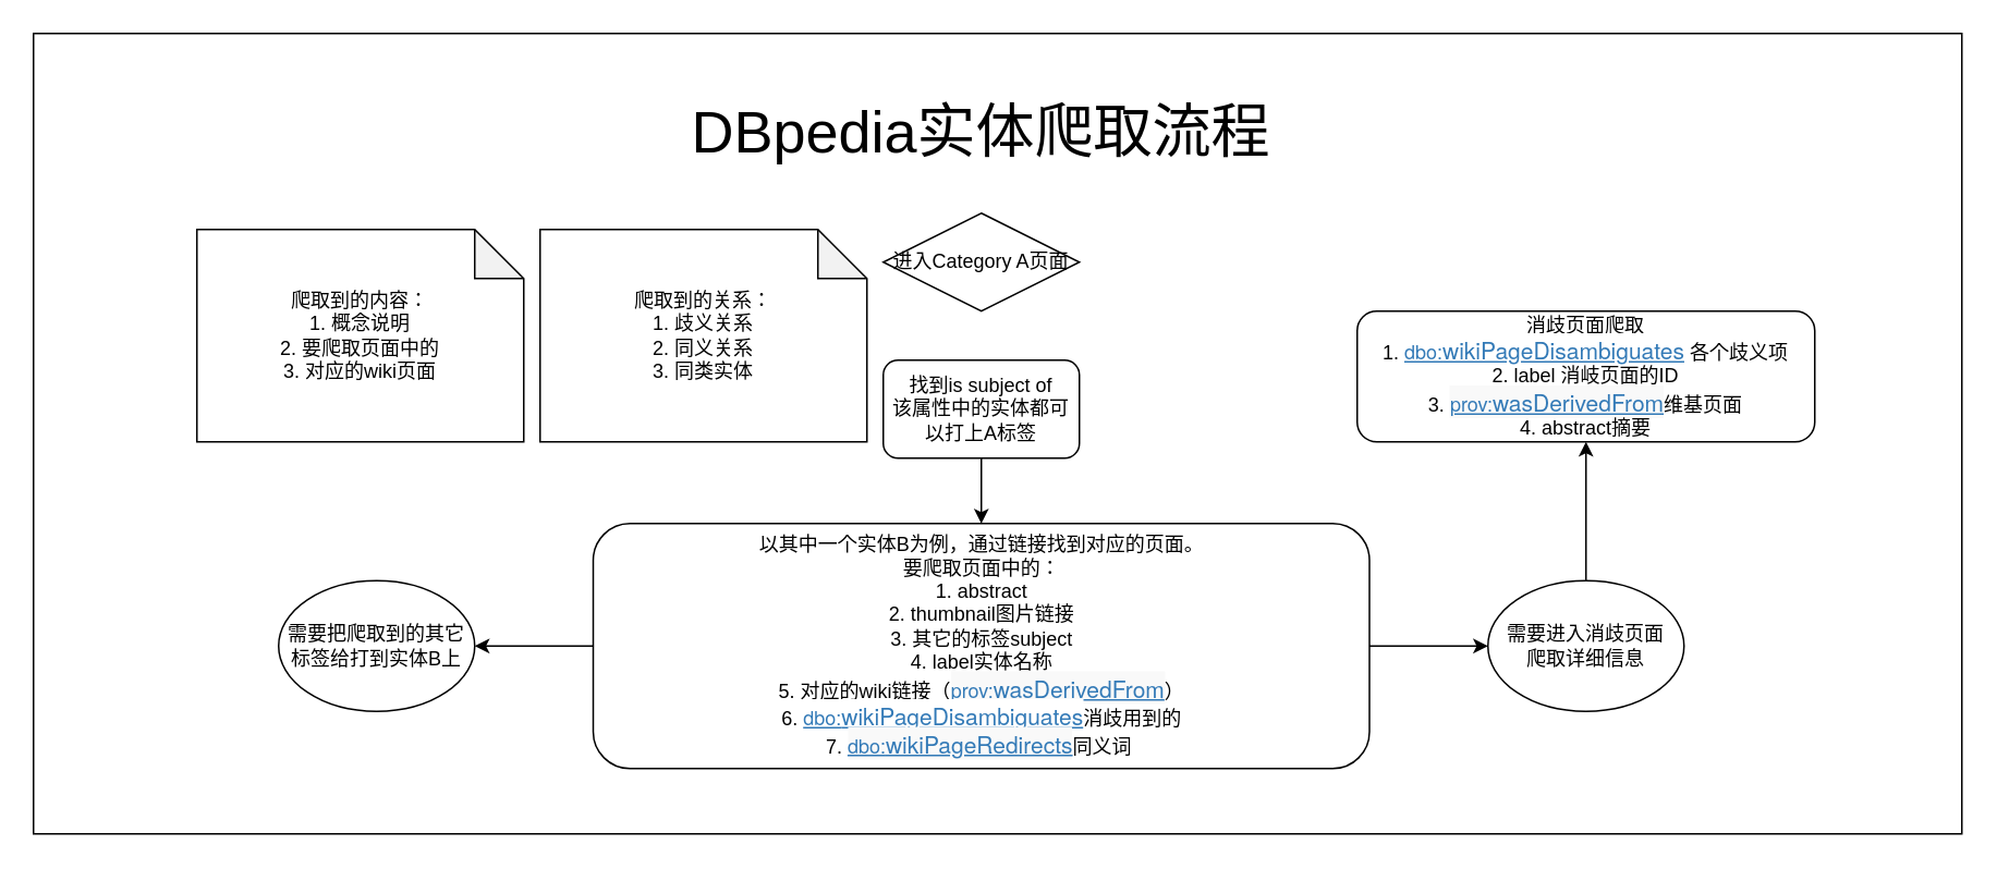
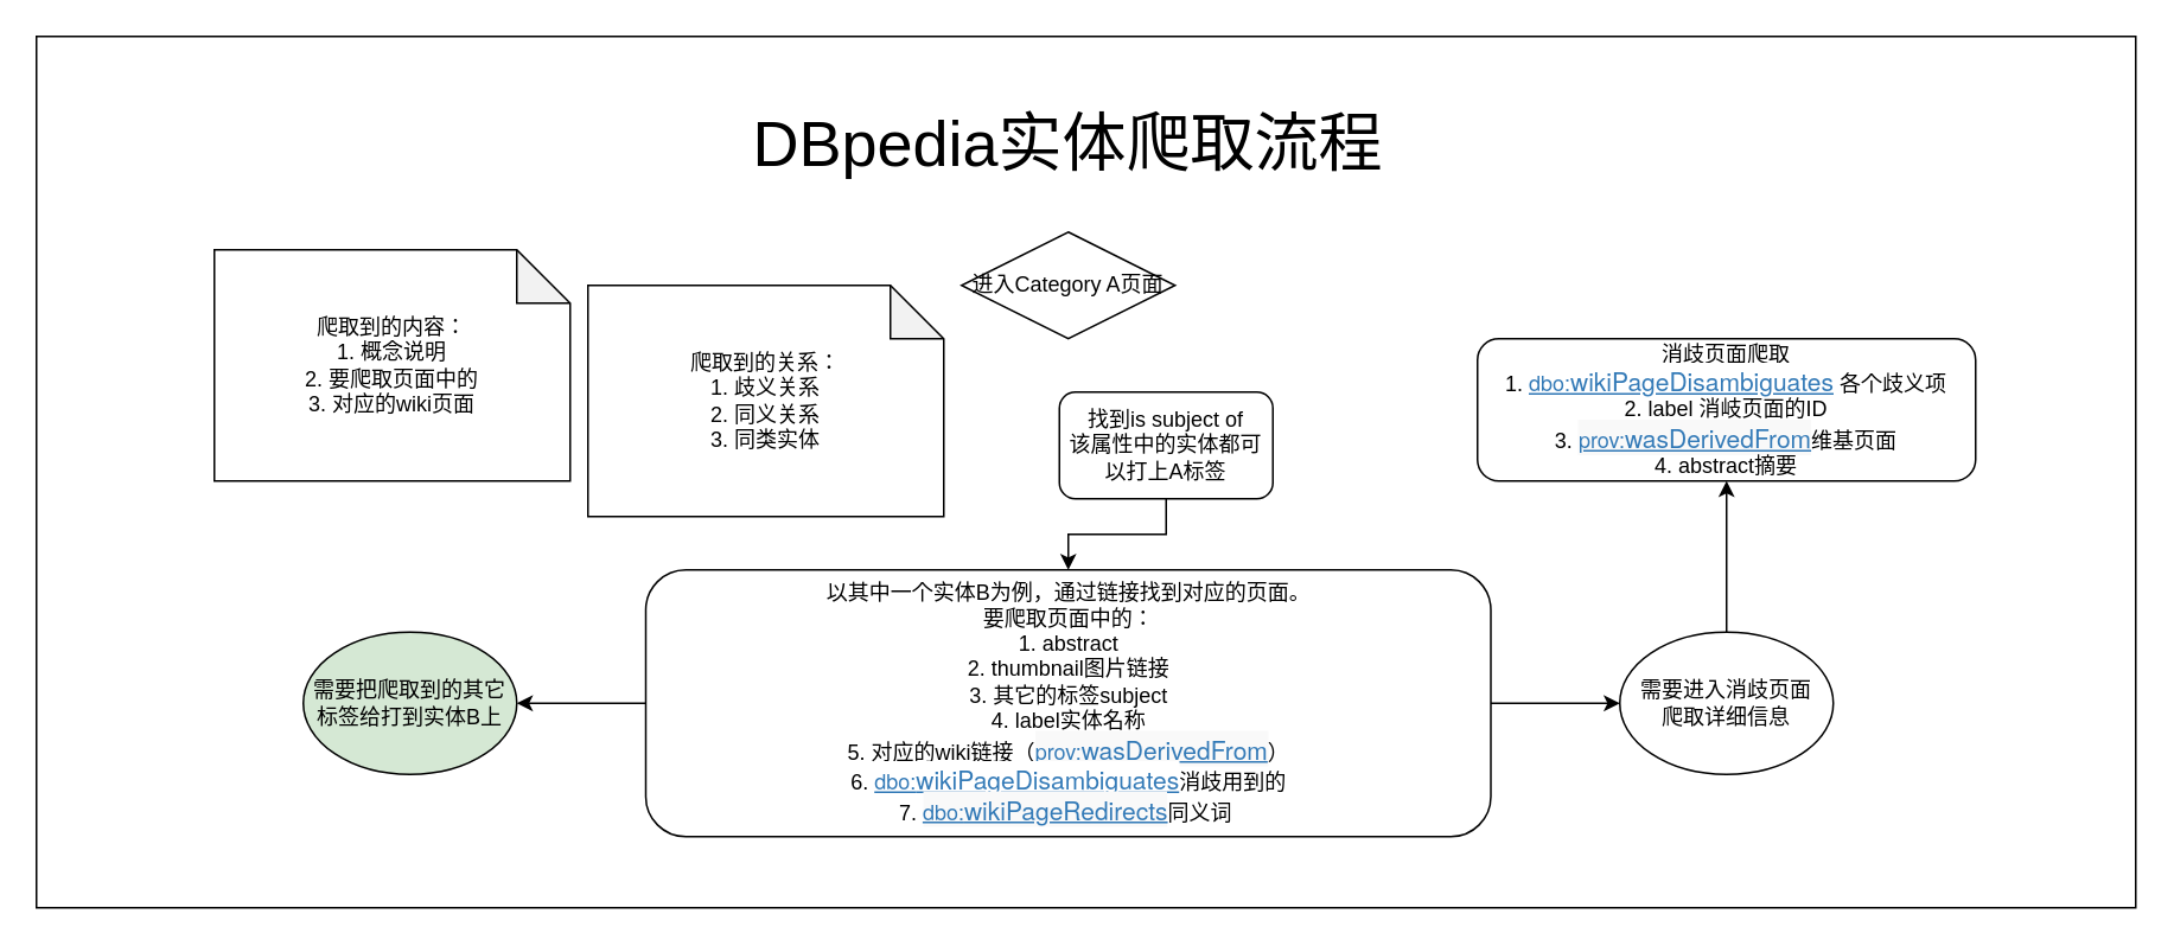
- <mxCell id="14" value="爬取到的关系：&lt;br&gt;1. 歧义关系&lt;br&gt;2. 同义关系&lt;br&gt;3. 同类实体" style="shape=note;whiteSpace=wrap;html=1;backgroundOutline=1;darkOpacity=0.05;" parent="1" vertex="1"><mxGeometry x="330" y="140" width="200" height="130" as="geometry" /></mxCell>
+ <mxCell id="14" value="爬取到的关系：&lt;br&gt;1. 歧义关系&lt;br&gt;2. 同义关系&lt;br&gt;3. 同类实体" style="shape=note;whiteSpace=wrap;html=1;backgroundOutline=1;darkOpacity=0.05;" parent="1" vertex="1"><mxGeometry x="330" y="160" width="200" height="130" as="geometry" /></mxCell>
- <mxCell id="6" value="找到is subject of&lt;br&gt;该属性中的实体都可以打上A标签" style="whiteSpace=wrap;html=1;rounded=1;" parent="1" vertex="1"><mxGeometry x="540" y="220" width="120" height="60" as="geometry" /></mxCell>
+ <mxCell id="6" value="找到is subject of&lt;br&gt;该属性中的实体都可以打上A标签" style="whiteSpace=wrap;html=1;rounded=1;" parent="1" vertex="1"><mxGeometry x="595" y="220" width="120" height="60" as="geometry" /></mxCell>
- <mxCell id="12" value="需要把爬取到的其它标签给打到实体B上" style="ellipse;whiteSpace=wrap;html=1;rounded=1;" parent="1" vertex="1"><mxGeometry x="170" y="355" width="120" height="80" as="geometry" /></mxCell>
+ <mxCell id="12" value="需要把爬取到的其它标签给打到实体B上" style="ellipse;whiteSpace=wrap;html=1;rounded=1;fillColor=#d5e8d4;" parent="1" vertex="1"><mxGeometry x="170" y="355" width="120" height="80" as="geometry" /></mxCell>
